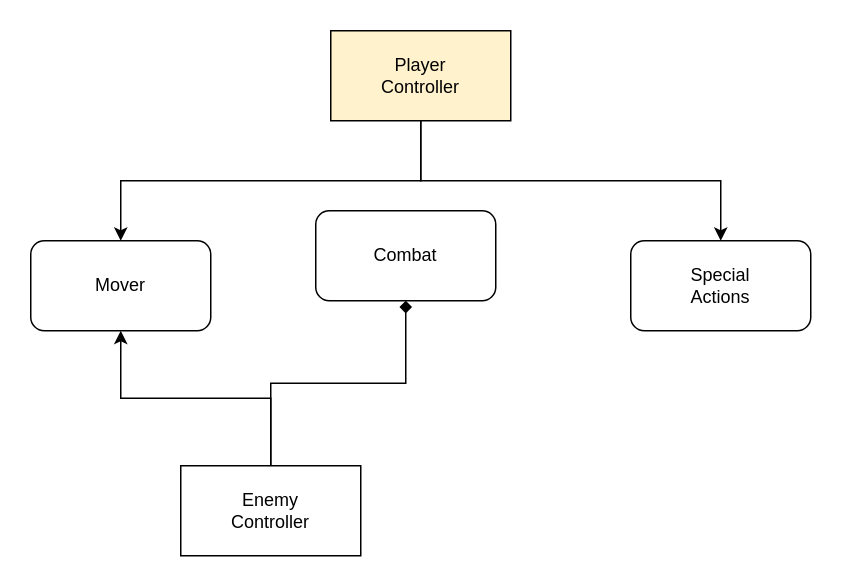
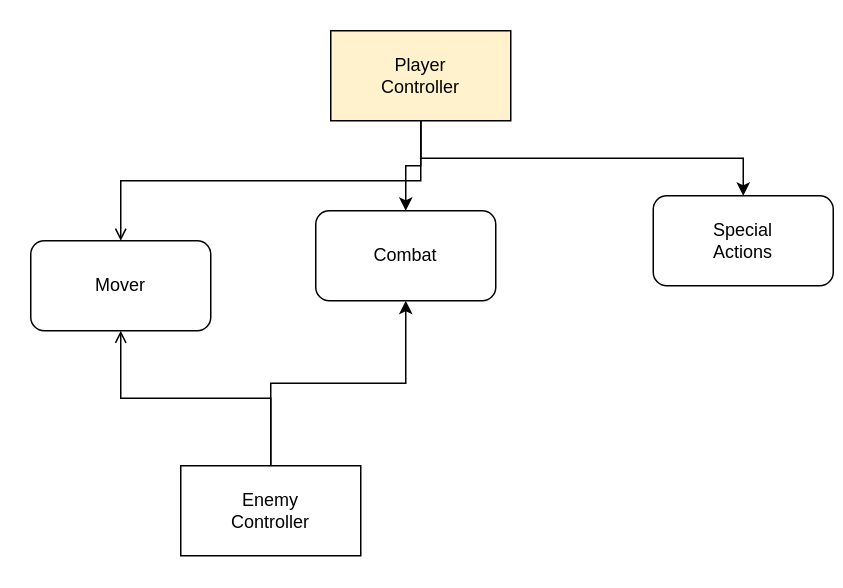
+ <mxCell id="6" style="edgeStyle=orthogonalEdgeStyle;rounded=0;orthogonalLoop=1;jettySize=auto;html=1;" edge="1" parent="1" source="8" target="3"><mxGeometry relative="1" as="geometry" /></mxCell>
- <mxCell id="5" style="edgeStyle=orthogonalEdgeStyle;rounded=0;orthogonalLoop=1;jettySize=auto;html=1;entryX=0.5;entryY=0;entryDx=0;entryDy=0;exitX=0.5;exitY=1;exitDx=0;exitDy=0;" edge="1" parent="1" source="8" target="2"><mxGeometry relative="1" as="geometry" /></mxCell>
+ <mxCell id="5" style="edgeStyle=orthogonalEdgeStyle;rounded=0;orthogonalLoop=1;jettySize=auto;html=1;entryX=0.5;entryY=0;entryDx=0;entryDy=0;exitX=0.5;exitY=1;exitDx=0;exitDy=0;endArrow=open;" edge="1" parent="1" source="8" target="2"><mxGeometry relative="1" as="geometry" /></mxCell>
- <mxCell id="4" value="Special&lt;br&gt;Actions" style="rounded=1;whiteSpace=wrap;html=1;" vertex="1" parent="1"><mxGeometry x="420" y="160" width="120" height="60" as="geometry" /></mxCell>
+ <mxCell id="4" value="Special&lt;br&gt;Actions" style="rounded=1;whiteSpace=wrap;html=1;" vertex="1" parent="1"><mxGeometry x="435" y="130" width="120" height="60" as="geometry" /></mxCell>
- <mxCell id="10" style="edgeStyle=orthogonalEdgeStyle;rounded=0;orthogonalLoop=1;jettySize=auto;html=1;entryX=0.5;entryY=1;entryDx=0;entryDy=0;endArrow=diamond;" edge="1" parent="1" source="11" target="3"><mxGeometry relative="1" as="geometry" /></mxCell>
+ <mxCell id="10" style="edgeStyle=orthogonalEdgeStyle;rounded=0;orthogonalLoop=1;jettySize=auto;html=1;entryX=0.5;entryY=1;entryDx=0;entryDy=0;" edge="1" parent="1" source="11" target="3"><mxGeometry relative="1" as="geometry" /></mxCell>
- <mxCell id="9" style="edgeStyle=orthogonalEdgeStyle;rounded=0;orthogonalLoop=1;jettySize=auto;html=1;entryX=0.5;entryY=1;entryDx=0;entryDy=0;" edge="1" parent="1" source="11" target="2"><mxGeometry relative="1" as="geometry" /></mxCell>
+ <mxCell id="9" style="edgeStyle=orthogonalEdgeStyle;rounded=0;orthogonalLoop=1;jettySize=auto;html=1;entryX=0.5;entryY=1;entryDx=0;entryDy=0;endArrow=open;" edge="1" parent="1" source="11" target="2"><mxGeometry relative="1" as="geometry" /></mxCell>
